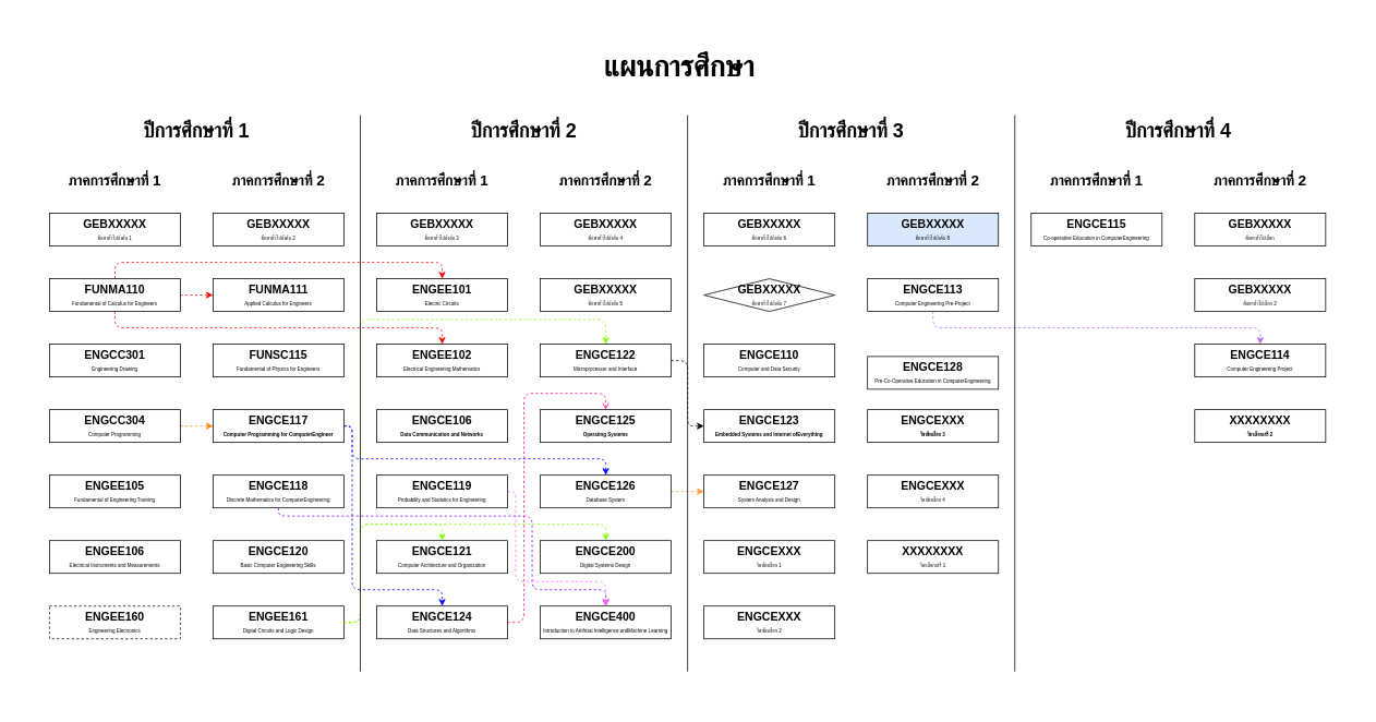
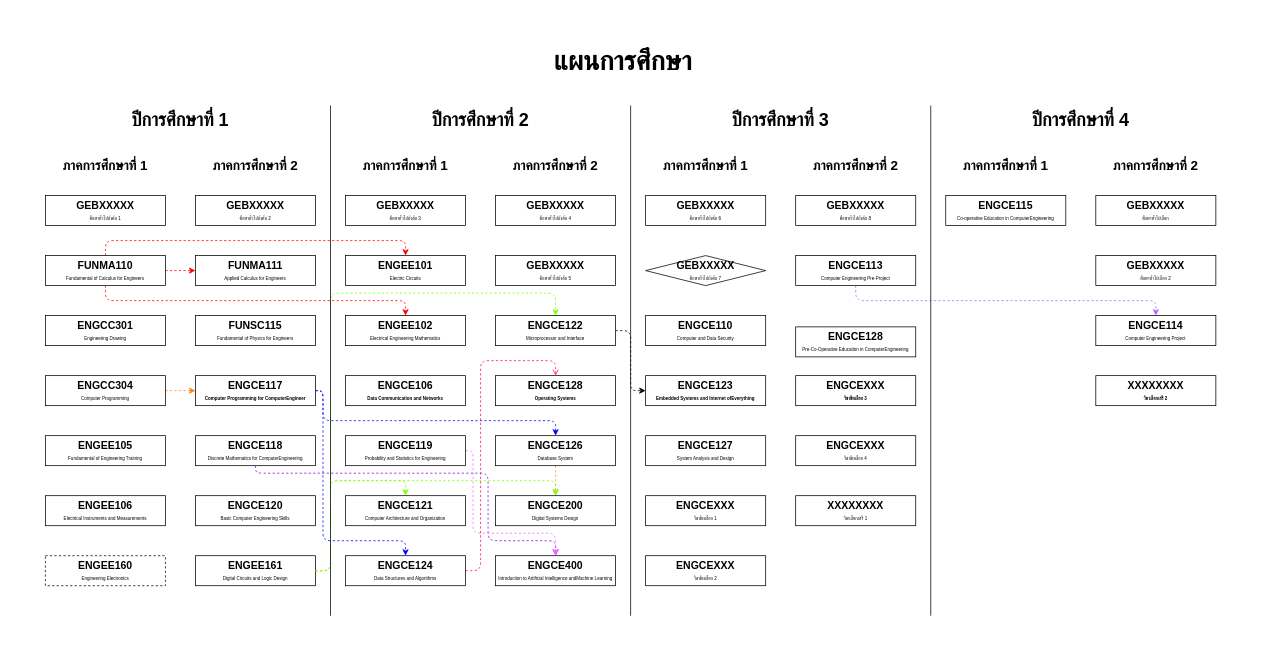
- <mxCell id="52" value="&lt;p&gt;&lt;font face=&quot;Helvetica&quot; style=&quot;&quot;&gt;&lt;span style=&quot;font-size: 14px;&quot;&gt;&lt;b&gt;GEBXXXXX&lt;/b&gt;&lt;/span&gt;&lt;br&gt;&lt;/font&gt;&lt;font style=&quot;font-size: 6px;&quot;&gt;ศึกษาทั่วไปบังคับ 8&lt;/font&gt;&lt;/p&gt;" style="rounded=0;whiteSpace=wrap;html=1;fillColor=#dae8fc;" vertex="1" parent="1"><mxGeometry x="1060" y="260" width="160" height="40" as="geometry" /></mxCell>
+ <mxCell id="52" value="&lt;p&gt;&lt;font face=&quot;Helvetica&quot; style=&quot;&quot;&gt;&lt;span style=&quot;font-size: 14px;&quot;&gt;&lt;b&gt;GEBXXXXX&lt;/b&gt;&lt;/span&gt;&lt;br&gt;&lt;/font&gt;&lt;font style=&quot;font-size: 6px;&quot;&gt;ศึกษาทั่วไปบังคับ 8&lt;/font&gt;&lt;/p&gt;" style="rounded=0;whiteSpace=wrap;html=1;" vertex="1" parent="1"><mxGeometry x="1060" y="260" width="160" height="40" as="geometry" /></mxCell>
- <mxCell id="37" value="&lt;p&gt;&lt;font face=&quot;Helvetica&quot; style=&quot;&quot;&gt;&lt;span style=&quot;font-size: 14px;&quot;&gt;&lt;b&gt;ENGCE125&lt;/b&gt;&lt;/span&gt;&lt;br&gt;&lt;/font&gt;&lt;span style=&quot;font-size: 6px;&quot;&gt;&lt;b&gt;Operating Systems&lt;/b&gt;&lt;/span&gt;&lt;/p&gt;" style="rounded=0;whiteSpace=wrap;html=1;" vertex="1" parent="1"><mxGeometry x="660" y="500" width="160" height="40" as="geometry" /></mxCell>
+ <mxCell id="37" value="&lt;p&gt;&lt;font face=&quot;Helvetica&quot; style=&quot;&quot;&gt;&lt;span style=&quot;font-size: 14px;&quot;&gt;&lt;b&gt;ENGCE128&lt;/b&gt;&lt;/span&gt;&lt;br&gt;&lt;/font&gt;&lt;span style=&quot;font-size: 6px;&quot;&gt;&lt;b&gt;Operating Systems&lt;/b&gt;&lt;/span&gt;&lt;/p&gt;" style="rounded=0;whiteSpace=wrap;html=1;" vertex="1" parent="1"><mxGeometry x="660" y="500" width="160" height="40" as="geometry" /></mxCell>
- <mxCell id="38" value="" style="edgeStyle=orthogonalEdgeStyle;rounded=1;orthogonalLoop=1;jettySize=auto;html=1;curved=0;dashed=1;strokeColor=#FF9933;" edge="1" parent="1" source="39" target="49"><mxGeometry relative="1" as="geometry" /></mxCell>
+ <mxCell id="38" value="" style="edgeStyle=orthogonalEdgeStyle;rounded=1;orthogonalLoop=1;jettySize=auto;html=1;curved=0;dashed=1;strokeColor=#FF9933;" edge="1" parent="1" source="39" target="40"><mxGeometry relative="1" as="geometry" /></mxCell>
